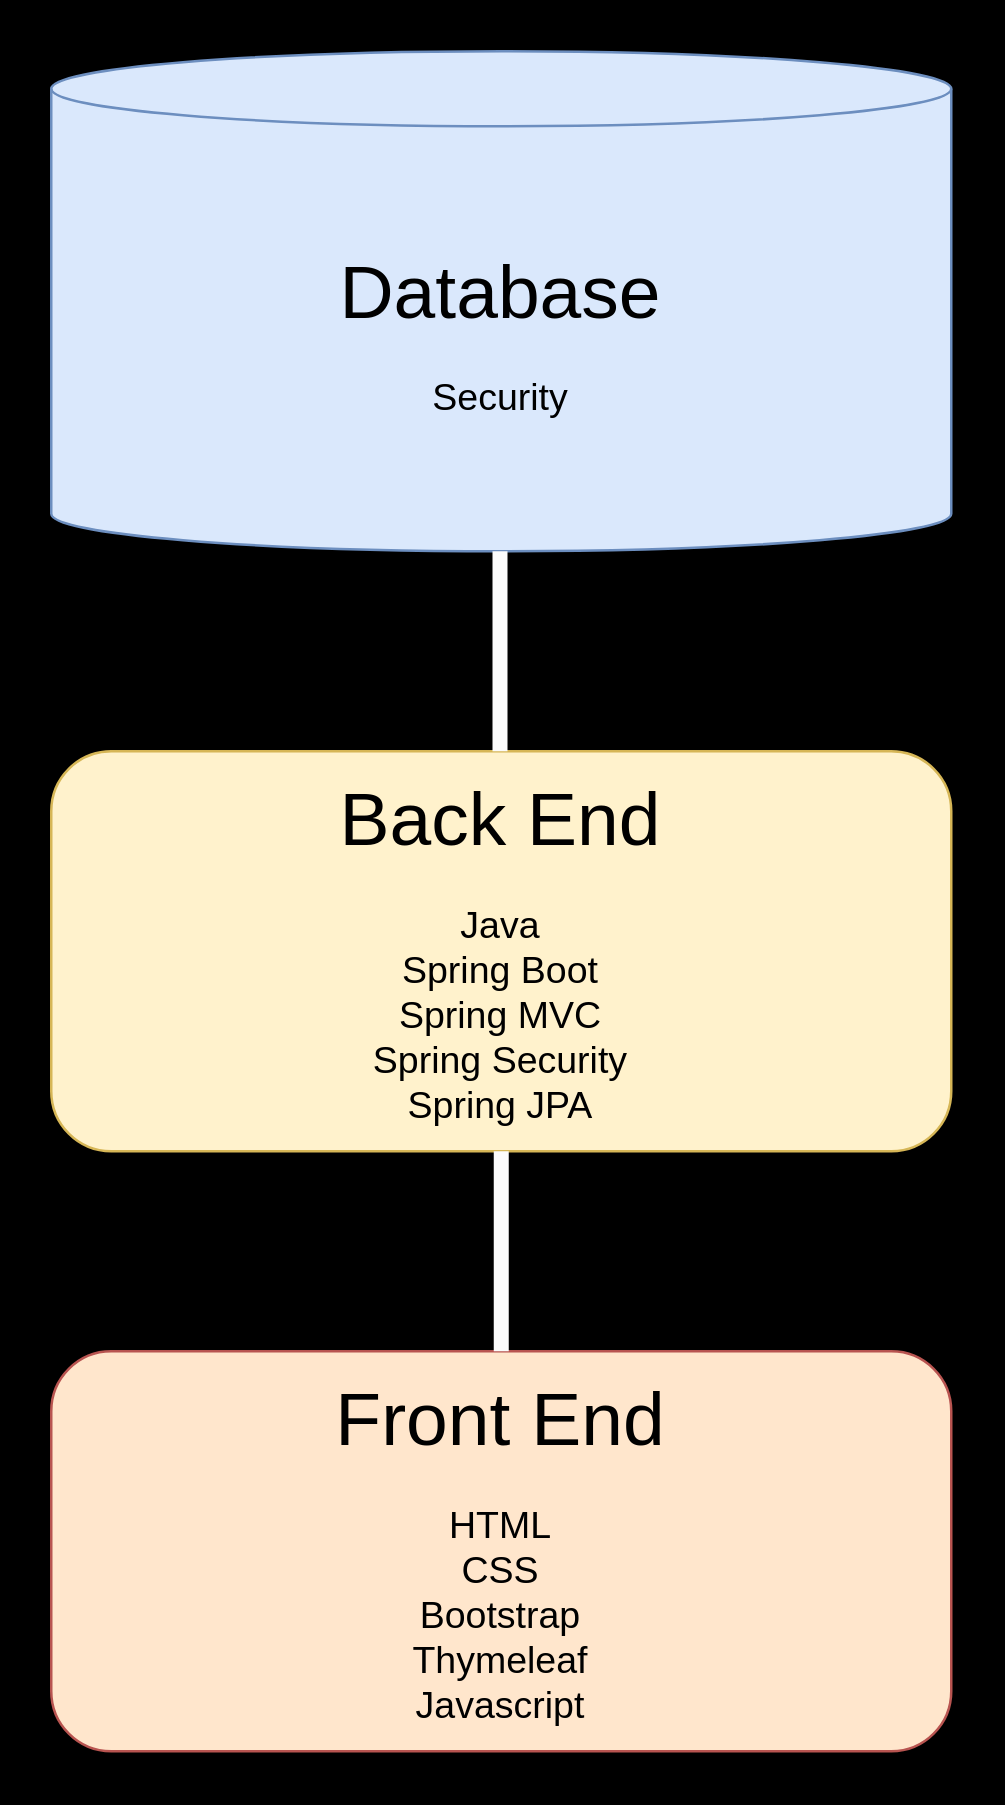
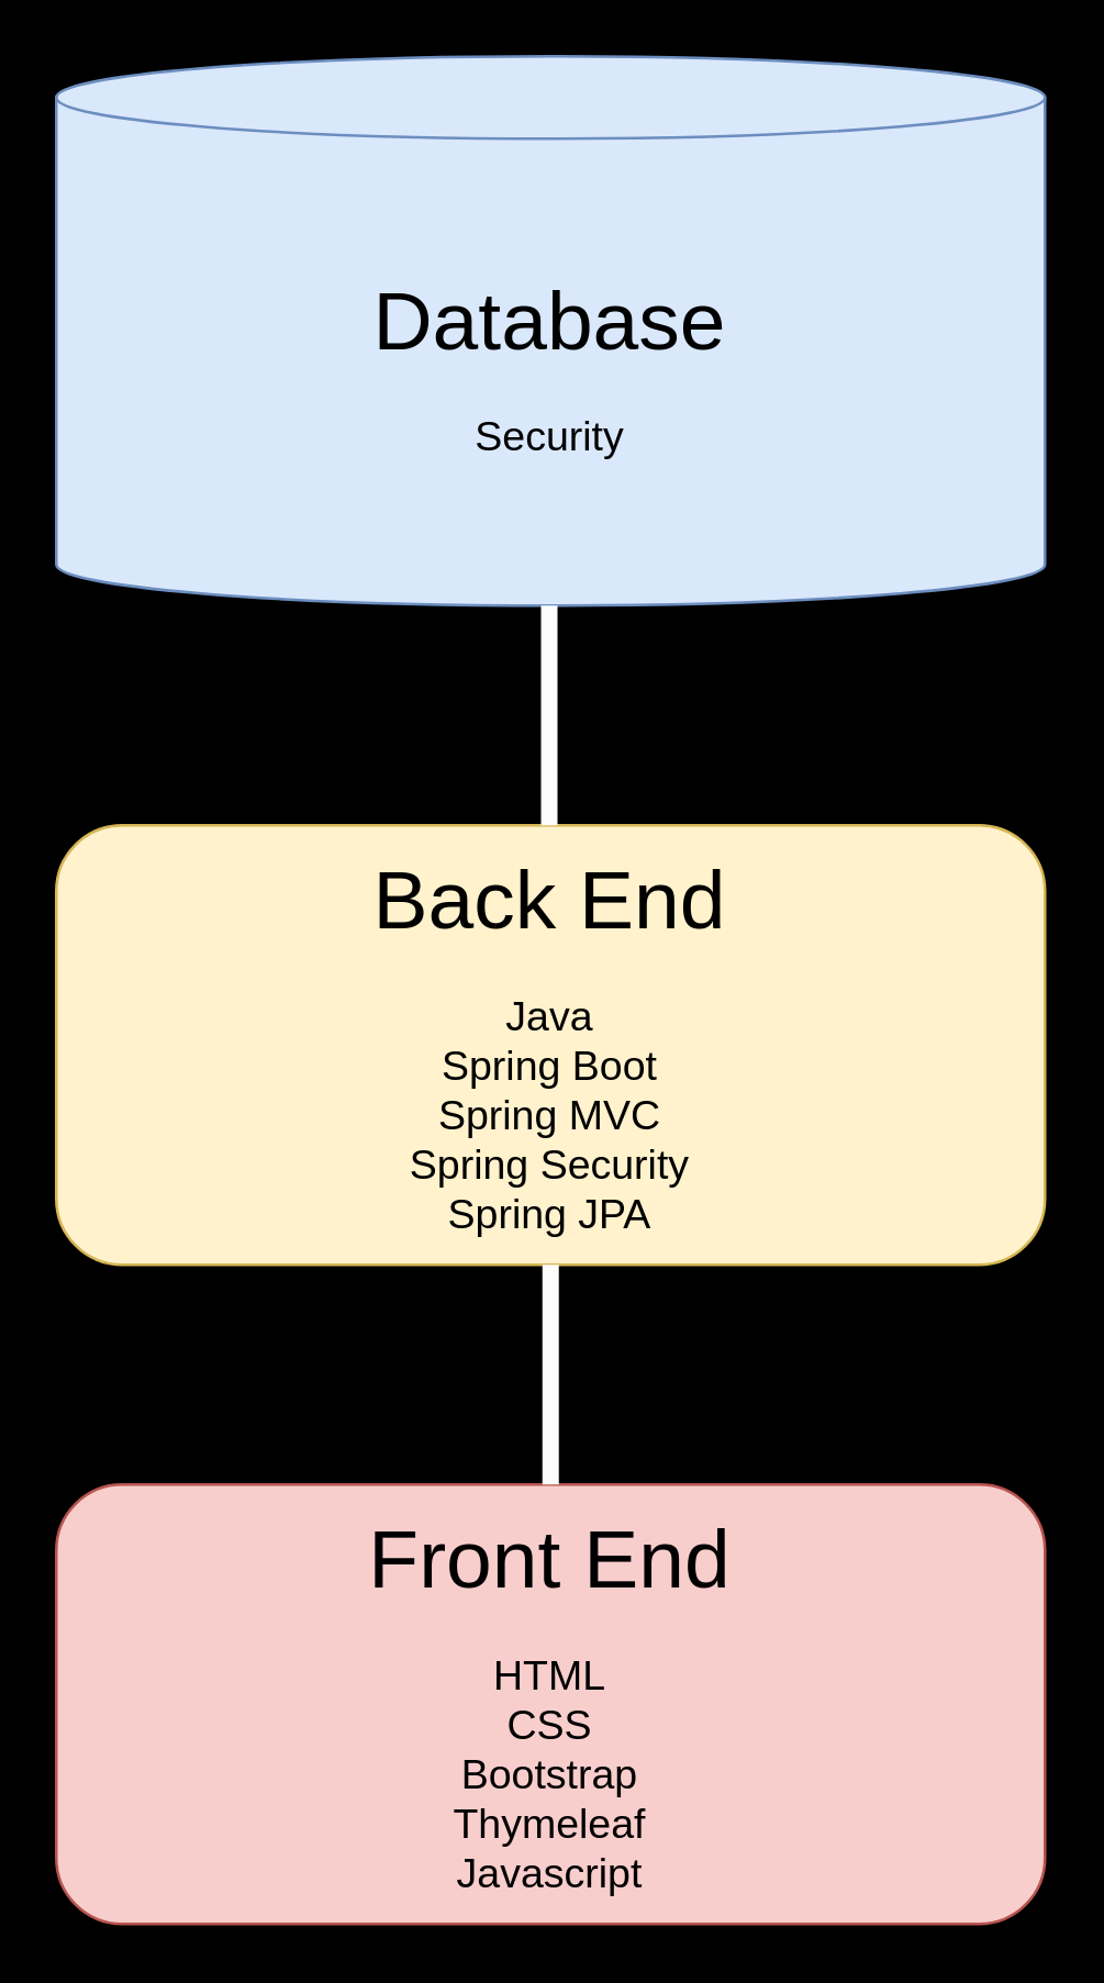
- <mxCell id="4" value="&lt;font style=&quot;font-size: 30px&quot;&gt;Front End&lt;/font&gt;&lt;br&gt;&lt;br&gt;&lt;font style=&quot;font-size: 15px&quot;&gt;HTML&lt;br&gt;CSS&lt;br&gt;Bootstrap&lt;br&gt;Thymeleaf&lt;br&gt;Javascript&lt;br&gt;&lt;/font&gt;" style="rounded=1;whiteSpace=wrap;html=1;fillColor=#ffe6cc;strokeColor=#b85450;" vertex="1" parent="1"><mxGeometry x="20" y="540" width="360" height="160" as="geometry" /></mxCell>
+ <mxCell id="4" value="&lt;font style=&quot;font-size: 30px&quot;&gt;Front End&lt;/font&gt;&lt;br&gt;&lt;br&gt;&lt;font style=&quot;font-size: 15px&quot;&gt;HTML&lt;br&gt;CSS&lt;br&gt;Bootstrap&lt;br&gt;Thymeleaf&lt;br&gt;Javascript&lt;br&gt;&lt;/font&gt;" style="rounded=1;whiteSpace=wrap;html=1;fillColor=#f8cecc;strokeColor=#b85450;" vertex="1" parent="1"><mxGeometry x="20" y="540" width="360" height="160" as="geometry" /></mxCell>
